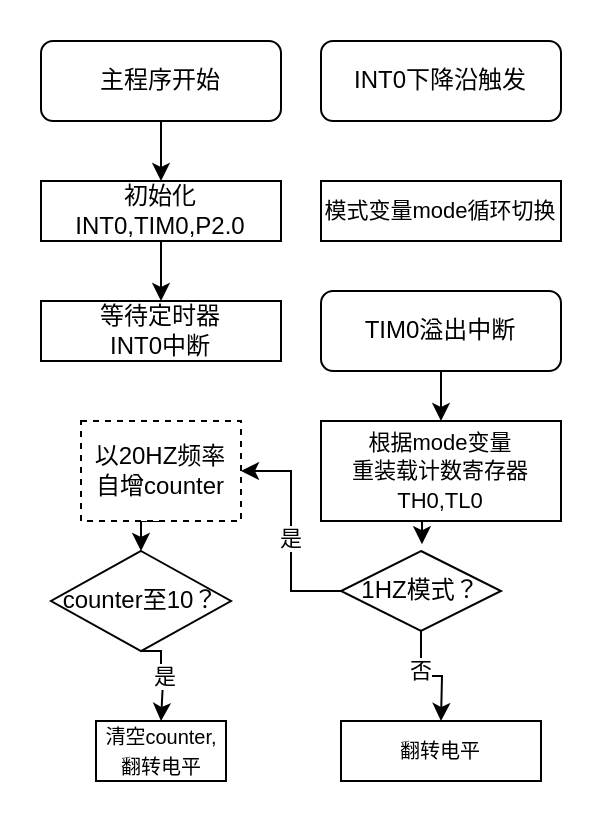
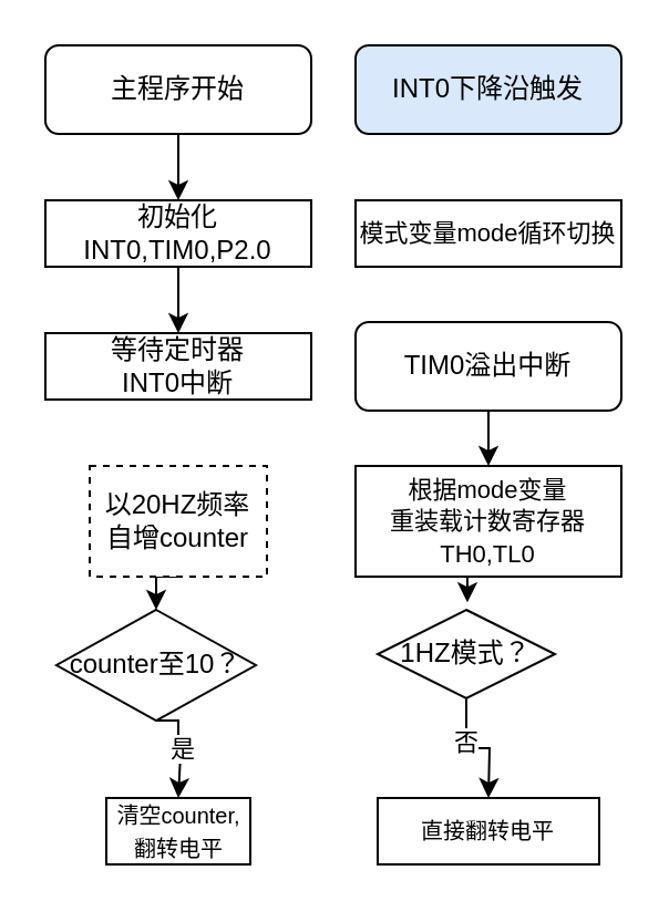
- <mxCell id="7" value="INT0下降沿触发" style="rounded=1;whiteSpace=wrap;html=1;" vertex="1" parent="1"><mxGeometry x="160" y="20" width="120" height="40" as="geometry" /></mxCell>
+ <mxCell id="7" value="INT0下降沿触发" style="rounded=1;whiteSpace=wrap;html=1;fillColor=#dae8fc;" vertex="1" parent="1"><mxGeometry x="160" y="20" width="120" height="40" as="geometry" /></mxCell>
- <mxCell id="12" style="edgeStyle=orthogonalEdgeStyle;rounded=0;orthogonalLoop=1;jettySize=auto;html=1;exitX=0;exitY=0.5;exitDx=0;exitDy=0;entryX=1;entryY=0.5;entryDx=0;entryDy=0;" edge="1" parent="1" source="16" target="19"><mxGeometry relative="1" as="geometry" /></mxCell>
- <mxCell id="13" value="是" style="edgeLabel;html=1;align=center;verticalAlign=middle;resizable=0;points=[];" vertex="1" connectable="0" parent="12"><mxGeometry x="-0.062" y="1" relative="1" as="geometry"><mxPoint as="offset" /></mxGeometry></mxCell>
- <mxCell id="23" value="&lt;font style=&quot;font-size: 10px;&quot;&gt;翻转电平&lt;/font&gt;" style="rounded=0;whiteSpace=wrap;html=1;" vertex="1" parent="1"><mxGeometry x="170" y="360" width="100" height="30" as="geometry" /></mxCell>
+ <mxCell id="23" value="&lt;font style=&quot;font-size: 10px;&quot;&gt;直接翻转电平&lt;/font&gt;" style="rounded=0;whiteSpace=wrap;html=1;" vertex="1" parent="1"><mxGeometry x="170" y="360" width="100" height="30" as="geometry" /></mxCell>
